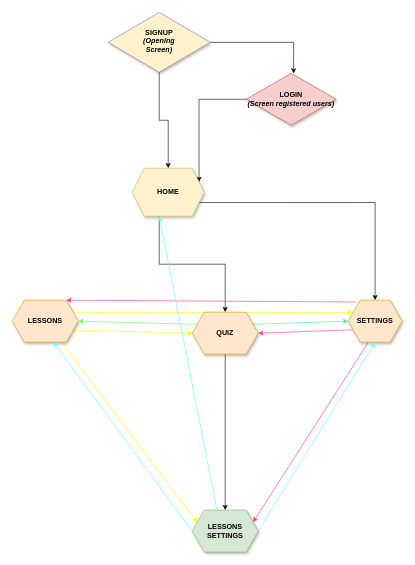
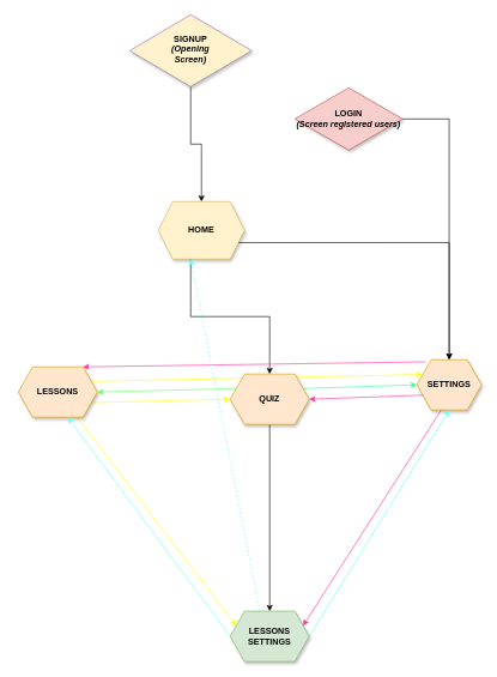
- <mxCell id="3" style="edgeStyle=orthogonalEdgeStyle;rounded=0;orthogonalLoop=1;jettySize=auto;html=1;entryX=0.527;entryY=0.022;entryDx=0;entryDy=0;entryPerimeter=0;shadow=0;exitX=1;exitY=0.5;exitDx=0;exitDy=0;" edge="1" parent="1" source="4" target="6"><mxGeometry relative="1" as="geometry"><Array as="points"><mxPoint x="489" y="70" /></Array></mxGeometry></mxCell>
- <mxCell id="5" style="edgeStyle=orthogonalEdgeStyle;rounded=0;orthogonalLoop=1;jettySize=auto;html=1;entryX=1;entryY=0.25;entryDx=0;entryDy=0;" edge="1" parent="1" source="6" target="9"><mxGeometry relative="1" as="geometry" /></mxCell>
+ <mxCell id="5" style="edgeStyle=orthogonalEdgeStyle;rounded=0;orthogonalLoop=1;jettySize=auto;html=1;" edge="1" parent="1" source="6" target="21"><mxGeometry relative="1" as="geometry" /></mxCell>
- <mxCell id="13" value="&lt;b&gt;LESSONS&lt;/b&gt;" style="shape=hexagon;perimeter=hexagonPerimeter2;whiteSpace=wrap;html=1;fixedSize=1;fillColor=#ffe6cc;strokeColor=#d79b00;shadow=1;" vertex="1" parent="1"><mxGeometry x="20" y="500" width="110" height="70" as="geometry" /></mxCell>
+ <mxCell id="13" value="&lt;b&gt;LESSONS&lt;/b&gt;" style="shape=hexagon;perimeter=hexagonPerimeter2;whiteSpace=wrap;html=1;fixedSize=1;fillColor=#ffe6cc;strokeColor=#d79b00;shadow=1;" vertex="1" parent="1"><mxGeometry x="25" y="510" width="110" height="70" as="geometry" /></mxCell>
- <mxCell id="24" style="edgeStyle=none;rounded=0;orthogonalLoop=1;jettySize=auto;html=1;exitX=0.375;exitY=0;exitDx=0;exitDy=0;entryX=0.375;entryY=1;entryDx=0;entryDy=0;shadow=0;strokeColor=#66FFFF;" edge="1" parent="1" source="25" target="9"><mxGeometry relative="1" as="geometry" /></mxCell>
+ <mxCell id="24" style="edgeStyle=none;rounded=0;orthogonalLoop=1;jettySize=auto;html=1;exitX=0.375;exitY=0;exitDx=0;exitDy=0;entryX=0.375;entryY=1;entryDx=0;entryDy=0;shadow=0;strokeColor=#66FFFF;dashed=1;" edge="1" parent="1" source="25" target="9"><mxGeometry relative="1" as="geometry" /></mxCell>
